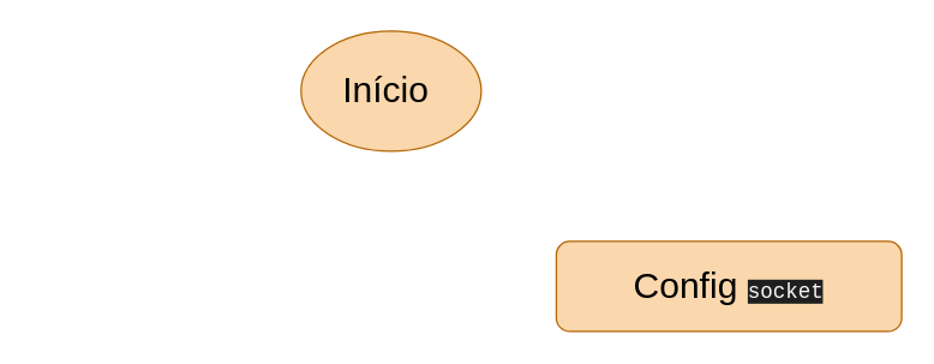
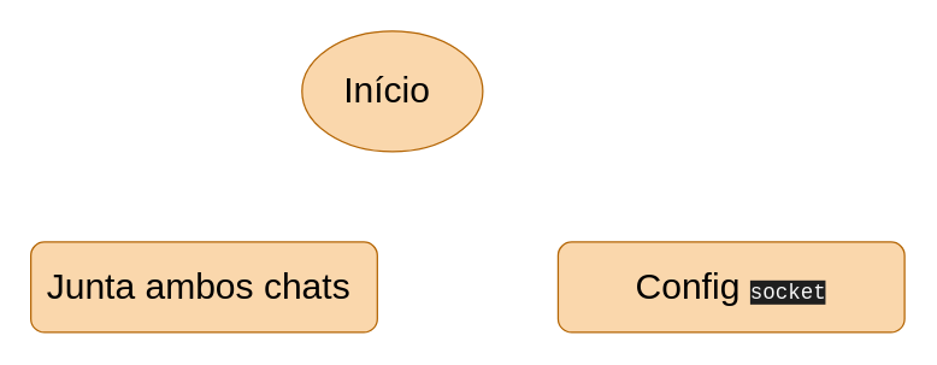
+ <mxCell id="3" value="Junta ambos chats&amp;nbsp;" style="rounded=1;whiteSpace=wrap;html=1;fontSize=24;fillColor=#fad7ac;strokeColor=#b46504;" vertex="1" parent="1"><mxGeometry x="20" y="160" width="230" height="60" as="geometry" /></mxCell>
